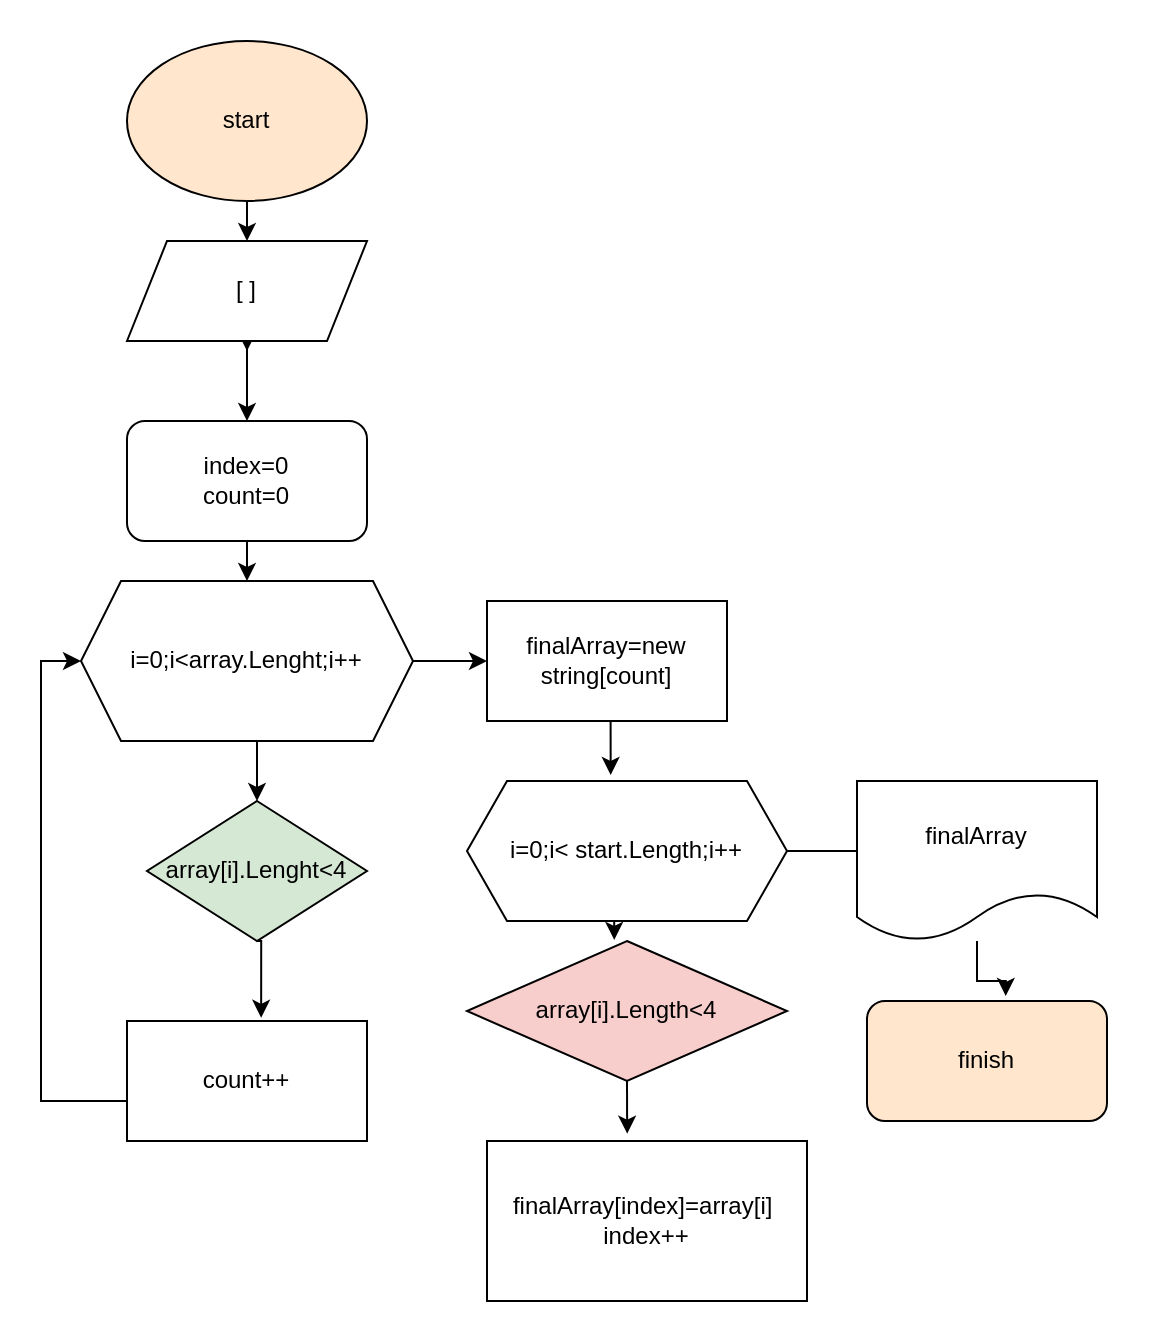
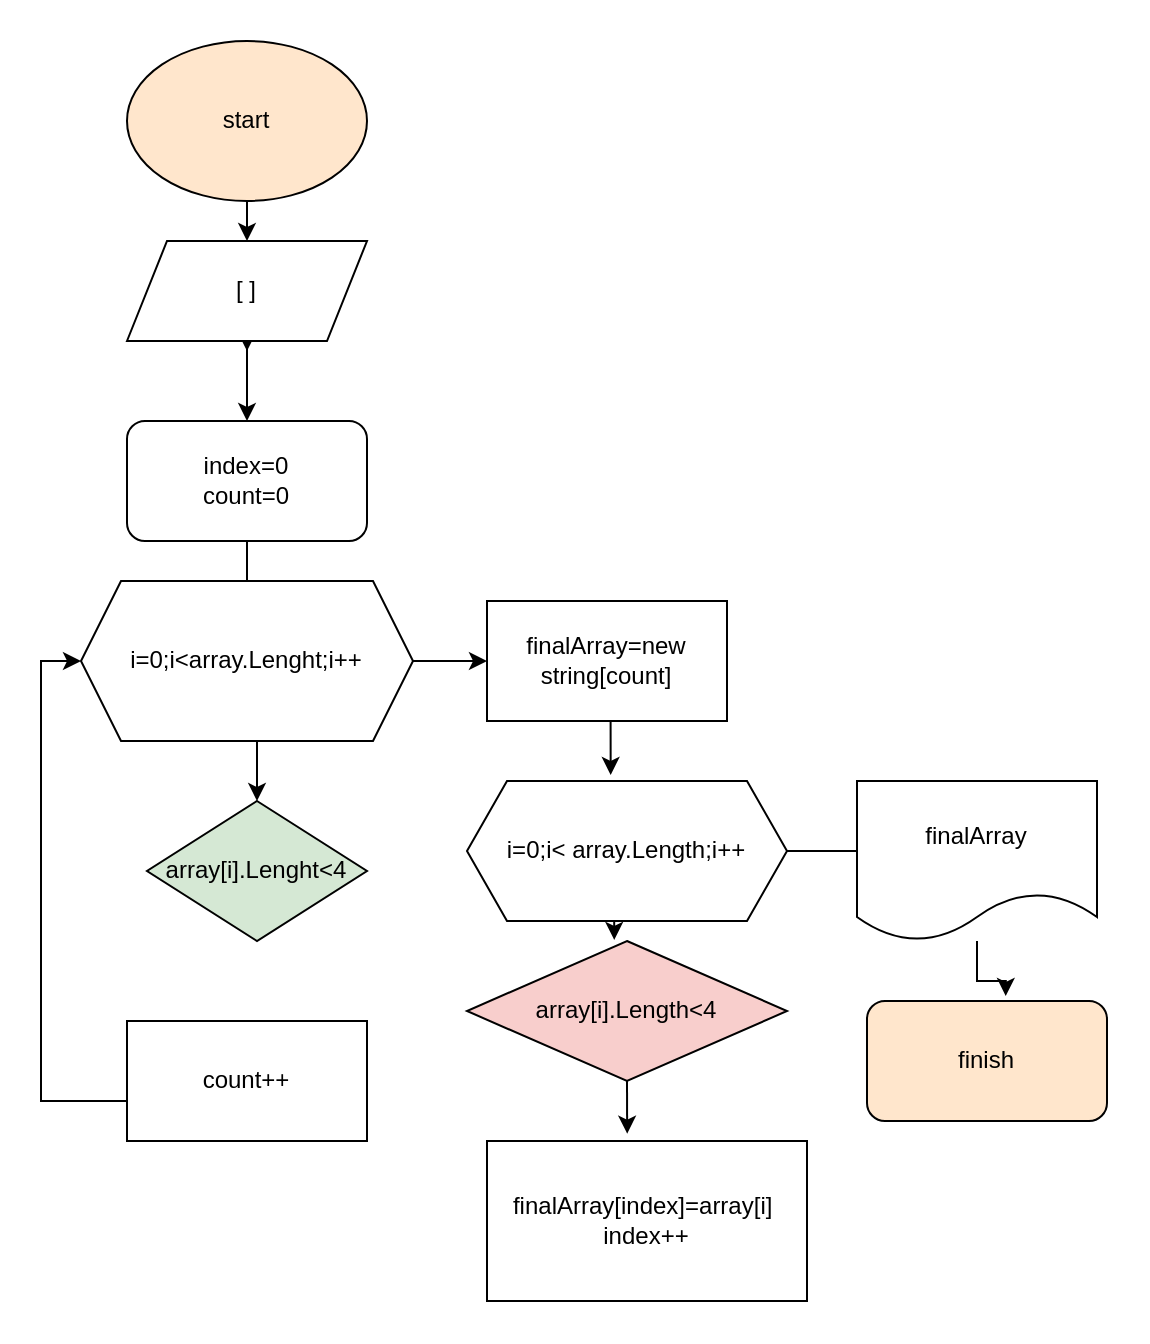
- <mxCell id="7" style="edgeStyle=orthogonalEdgeStyle;rounded=0;orthogonalLoop=1;jettySize=auto;html=1;exitX=0.5;exitY=1;exitDx=0;exitDy=0;entryX=0.5;entryY=0;entryDx=0;entryDy=0;" edge="1" parent="1" source="8" target="11"><mxGeometry relative="1" as="geometry" /></mxCell>
+ <mxCell id="7" style="edgeStyle=orthogonalEdgeStyle;rounded=0;orthogonalLoop=1;jettySize=auto;html=1;exitX=0.5;exitY=1;exitDx=0;exitDy=0;entryX=0.5;entryY=0;entryDx=0;entryDy=0;endArrow=none;" edge="1" parent="1" source="8" target="11"><mxGeometry relative="1" as="geometry" /></mxCell>
- <mxCell id="20" value="i=0;i&amp;lt; start.Length;i++" style="shape=hexagon;perimeter=hexagonPerimeter2;whiteSpace=wrap;html=1;fixedSize=1;" vertex="1" parent="1"><mxGeometry x="233" y="390" width="160" height="70" as="geometry" /></mxCell>
+ <mxCell id="20" value="i=0;i&amp;lt; array.Length;i++" style="shape=hexagon;perimeter=hexagonPerimeter2;whiteSpace=wrap;html=1;fixedSize=1;" vertex="1" parent="1"><mxGeometry x="233" y="390" width="160" height="70" as="geometry" /></mxCell>
- <mxCell id="12" style="edgeStyle=orthogonalEdgeStyle;rounded=0;orthogonalLoop=1;jettySize=auto;html=1;exitX=0.5;exitY=1;exitDx=0;exitDy=0;entryX=0.559;entryY=-0.027;entryDx=0;entryDy=0;entryPerimeter=0;" edge="1" parent="1" source="13" target="15"><mxGeometry relative="1" as="geometry" /></mxCell>
